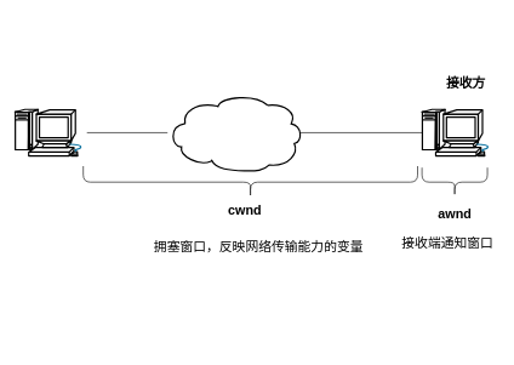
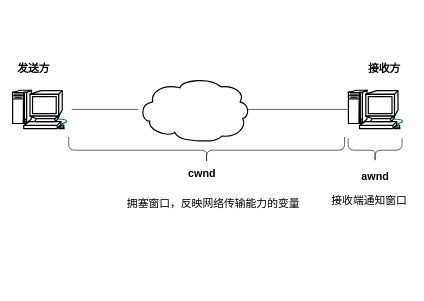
+ <mxCell id="10" value="&lt;b&gt;发送方&lt;/b&gt;" style="text;html=1;resizable=0;autosize=1;align=center;verticalAlign=middle;points=[];fillColor=none;strokeColor=none;rounded=0;fontSize=18;" vertex="1" parent="1"><mxGeometry x="20" y="99" width="70" height="30" as="geometry" /></mxCell>
